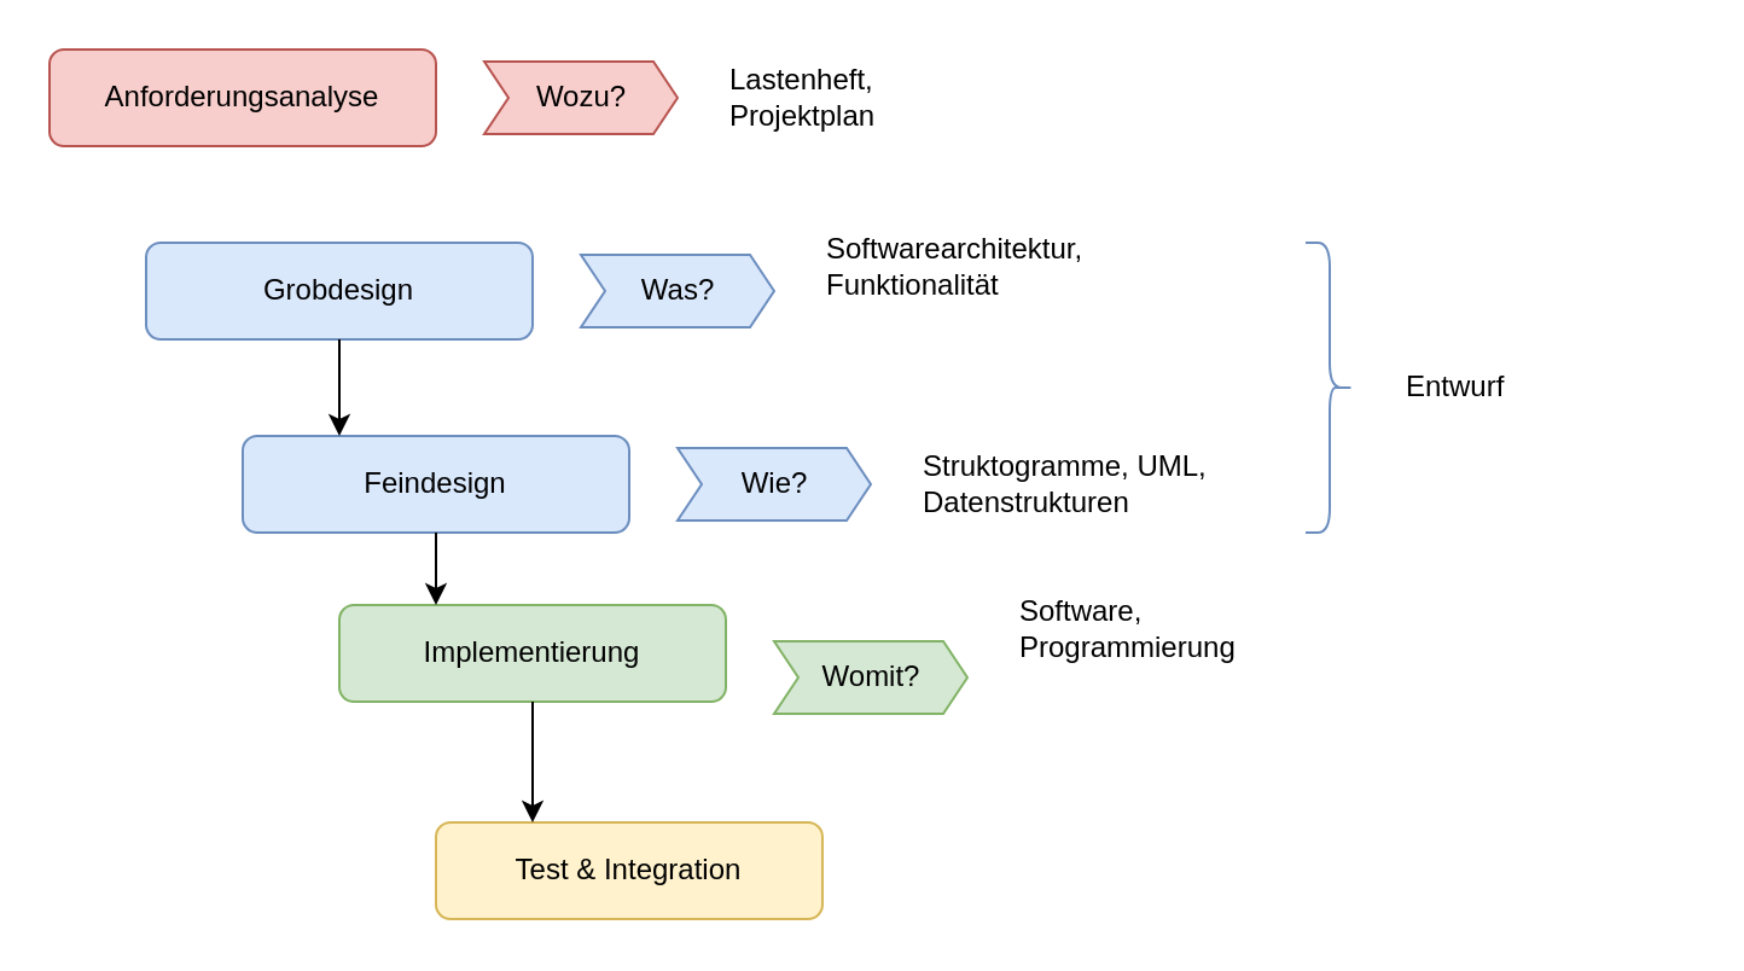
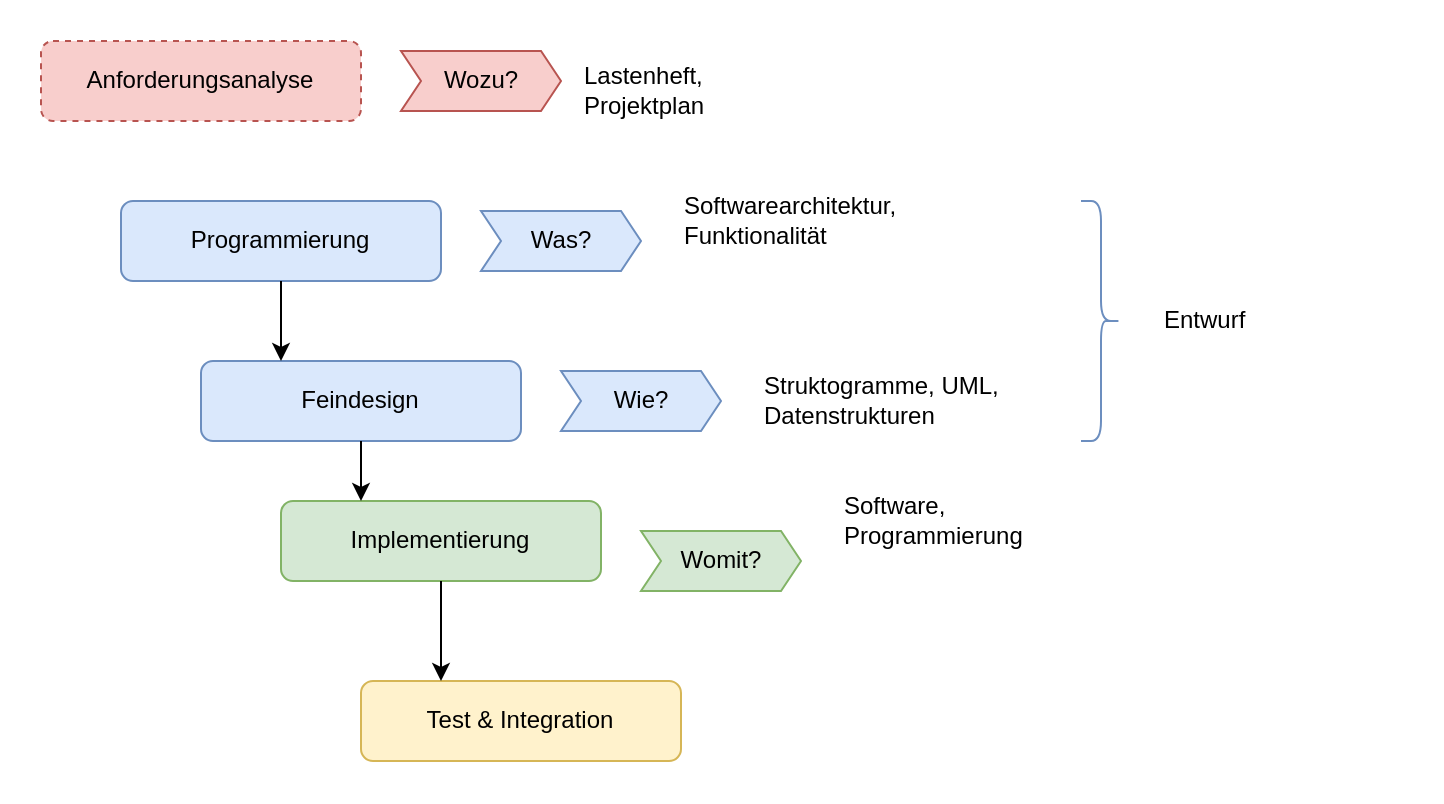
- <mxCell id="2" value="Anforderungsanalyse" style="rounded=1;whiteSpace=wrap;html=1;fillColor=#f8cecc;strokeColor=#b85450;" parent="1" vertex="1"><mxGeometry x="20" y="20" width="160" height="40" as="geometry" /></mxCell>
+ <mxCell id="2" value="Anforderungsanalyse" style="rounded=1;whiteSpace=wrap;html=1;fillColor=#f8cecc;strokeColor=#b85450;dashed=1;" parent="1" vertex="1"><mxGeometry x="20" y="20" width="160" height="40" as="geometry" /></mxCell>
- <mxCell id="10" value="Lastenheft, Projektplan" style="text;html=1;strokeColor=none;fillColor=none;align=left;verticalAlign=middle;whiteSpace=wrap;rounded=0;" parent="1" vertex="1"><mxGeometry x="300" y="20" width="120" height="40" as="geometry" /></mxCell>
+ <mxCell id="10" value="Lastenheft, Projektplan" style="text;html=1;strokeColor=none;fillColor=none;align=left;verticalAlign=middle;whiteSpace=wrap;rounded=0;" parent="1" vertex="1"><mxGeometry x="290" y="25" width="120" height="40" as="geometry" /></mxCell>
- <mxCell id="3" value="Grobdesign" style="rounded=1;whiteSpace=wrap;html=1;fillColor=#dae8fc;strokeColor=#6c8ebf;" parent="1" vertex="1"><mxGeometry x="60" y="100" width="160" height="40" as="geometry" /></mxCell>
+ <mxCell id="3" value="Programmierung" style="rounded=1;whiteSpace=wrap;html=1;fillColor=#dae8fc;strokeColor=#6c8ebf;" parent="1" vertex="1"><mxGeometry x="60" y="100" width="160" height="40" as="geometry" /></mxCell>
